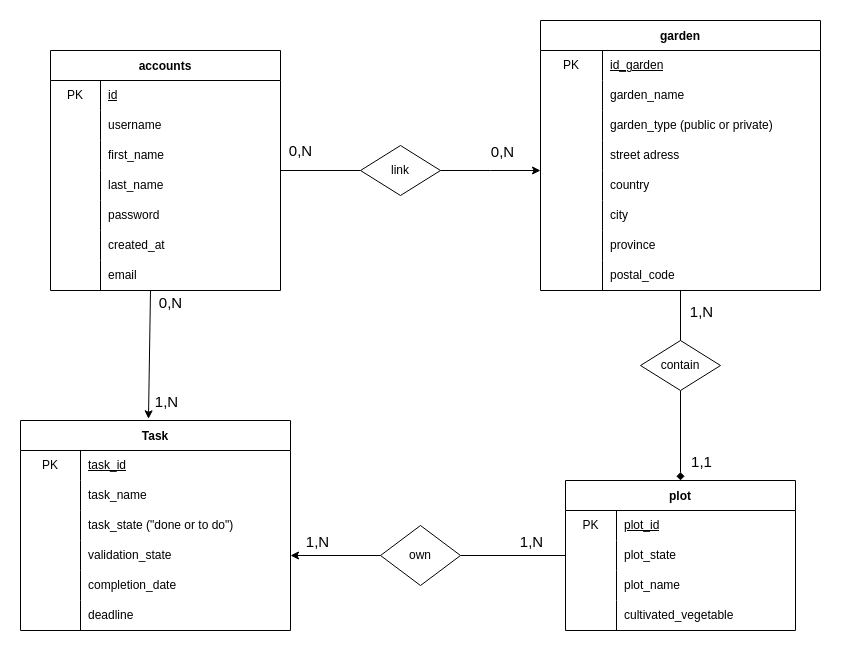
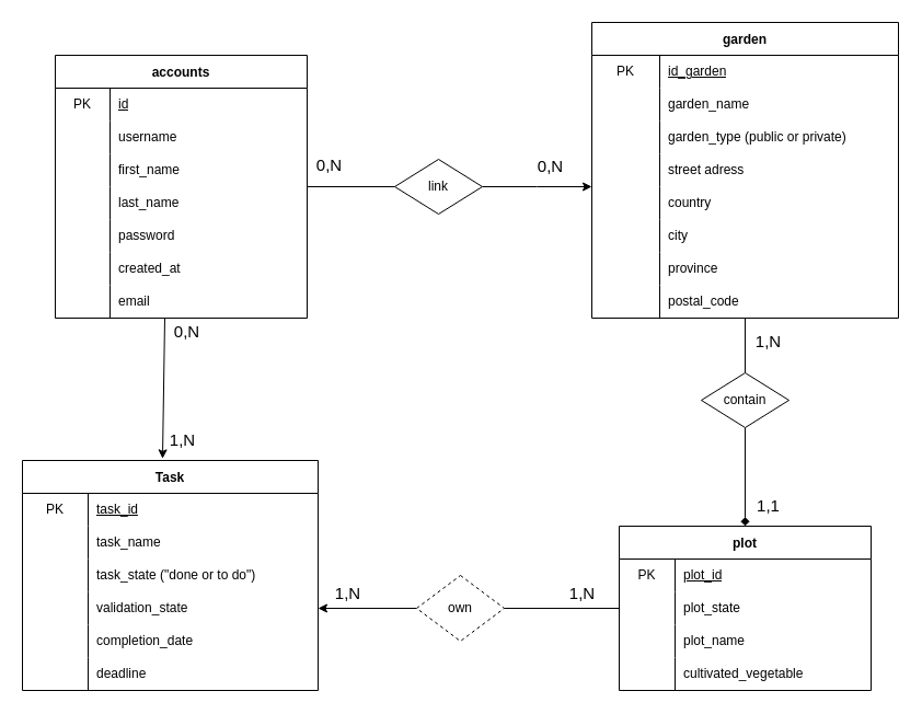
- <mxCell id="95" value="own" style="rhombus;whiteSpace=wrap;html=1;" parent="1" vertex="1"><mxGeometry x="380" y="525" width="80" height="60" as="geometry" /></mxCell>
+ <mxCell id="95" value="own" style="rhombus;whiteSpace=wrap;html=1;dashed=1;" parent="1" vertex="1"><mxGeometry x="380" y="525" width="80" height="60" as="geometry" /></mxCell>
